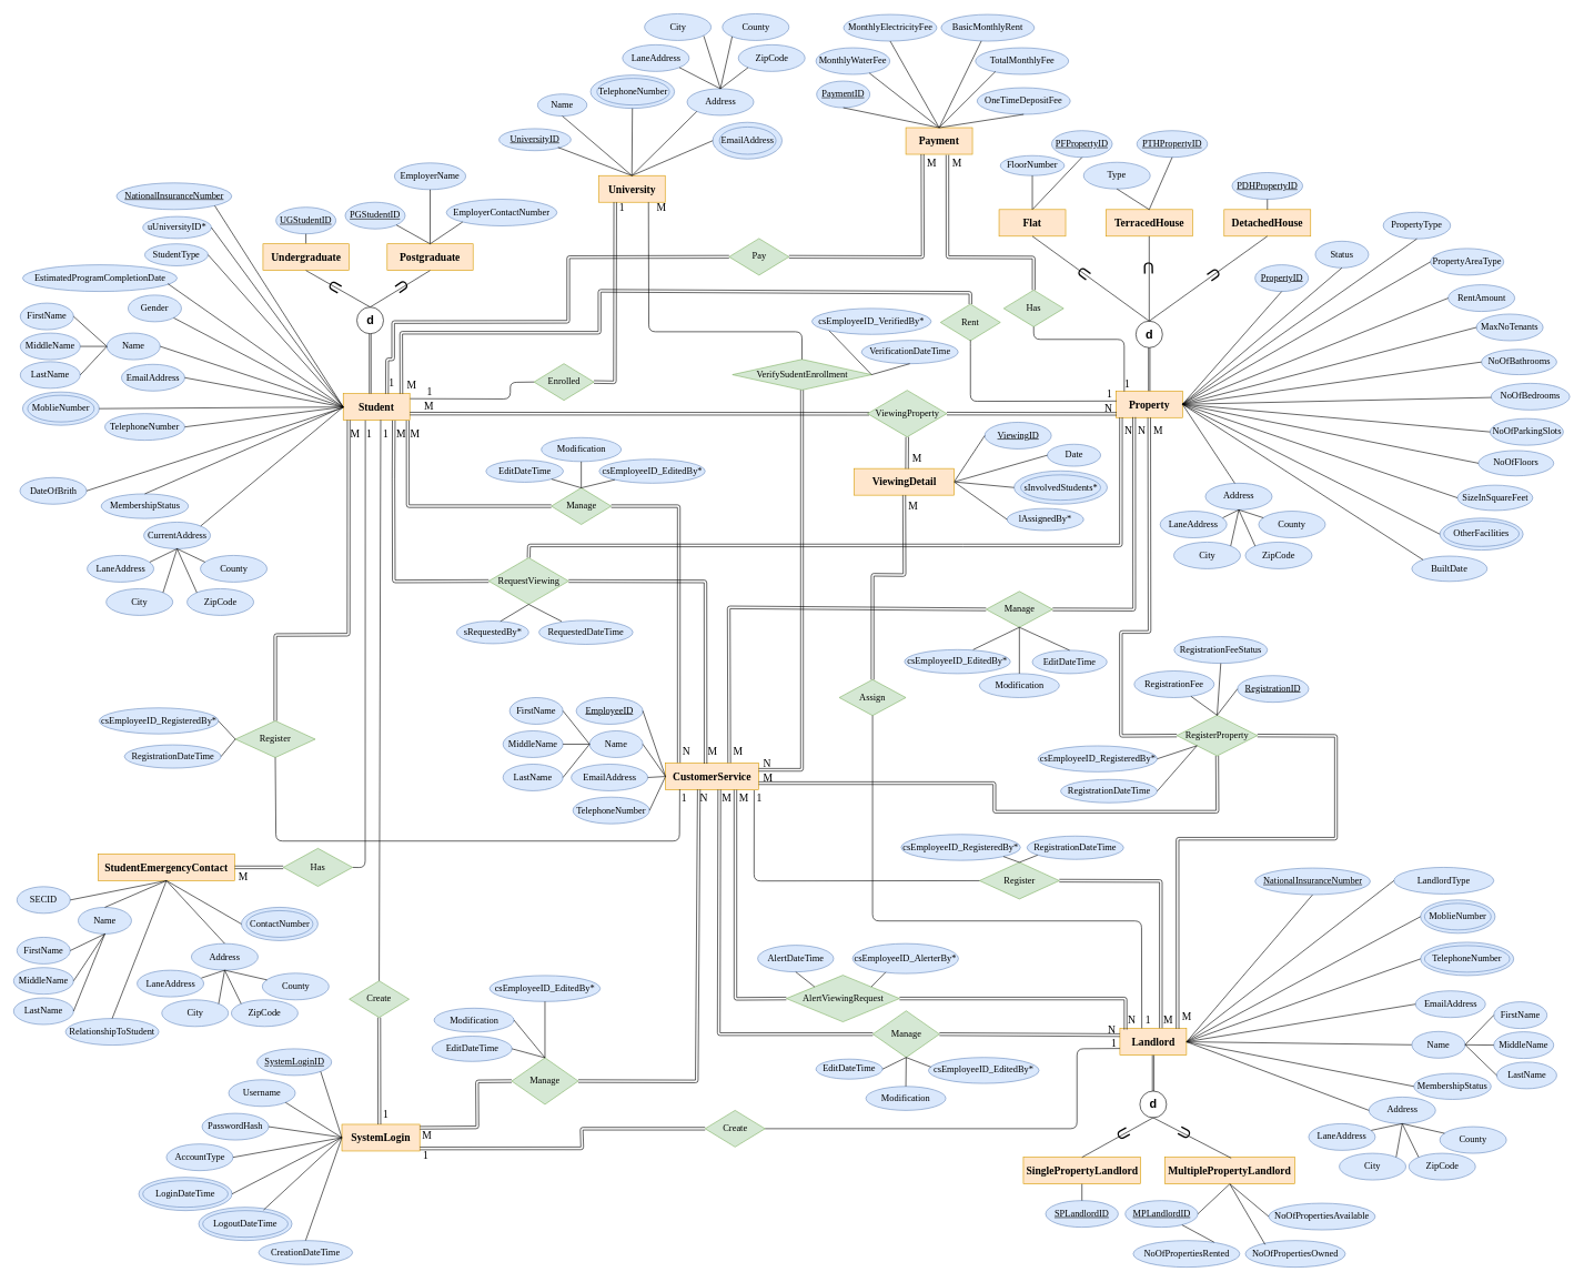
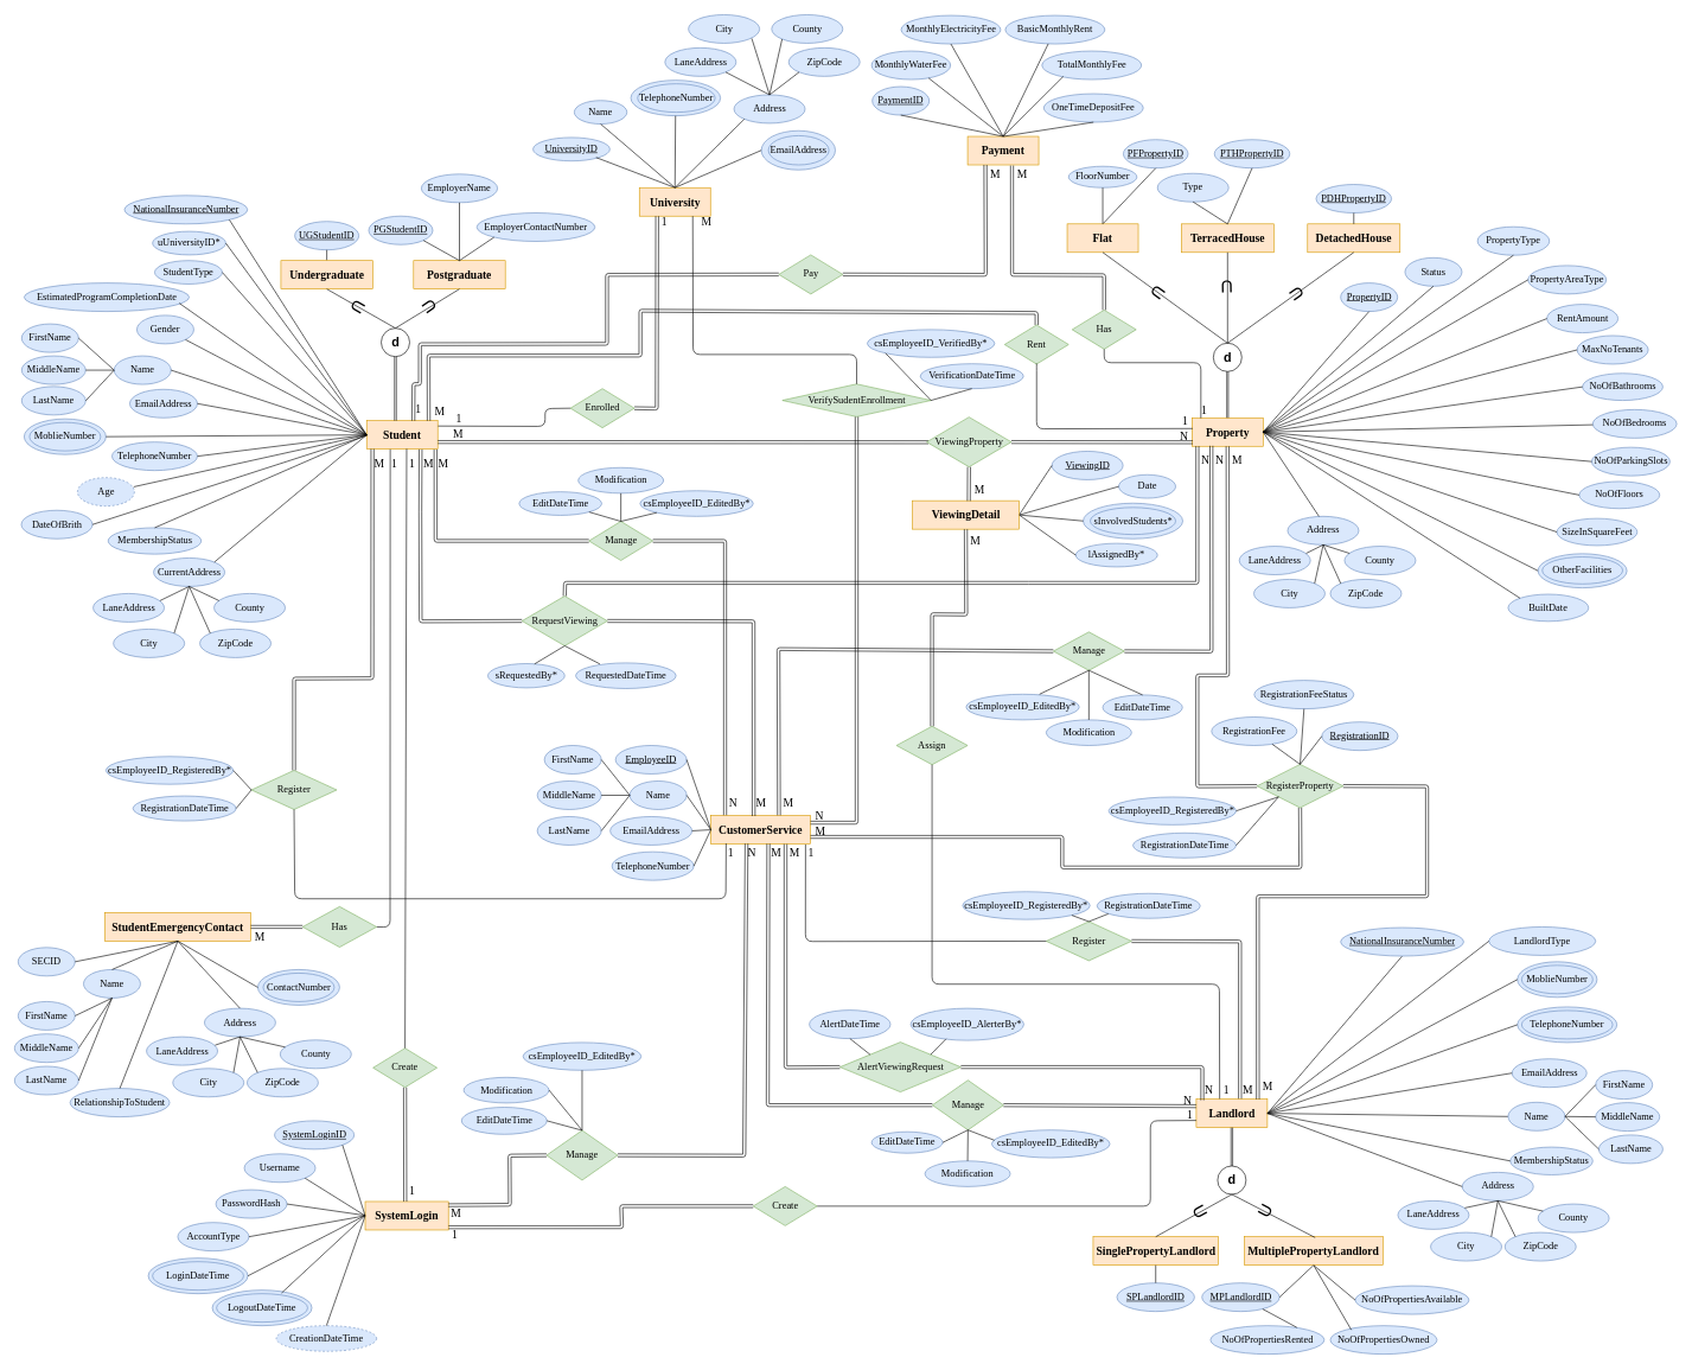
+ <mxCell id="29" value="" style="endArrow=none;html=1;fontFamily=Times New Roman;fontSize=14;exitX=0;exitY=0.5;exitDx=0;exitDy=0;entryX=0.988;entryY=0.325;entryDx=0;entryDy=0;entryPerimeter=0;" parent="1" source="2" target="17" edge="1"><mxGeometry width="50" height="50" relative="1" as="geometry"><mxPoint x="545" y="658" as="sourcePoint" /><mxPoint x="445" y="668" as="targetPoint" /></mxGeometry></mxCell>
+ <mxCell id="17" value="Age" style="ellipse;whiteSpace=wrap;html=1;fontFamily=Times New Roman;fontSize=14;dashed=1;fillColor=#dae8fc;strokeColor=#6c8ebf;" parent="1" vertex="1"><mxGeometry x="108.5" y="670.5" width="80" height="40" as="geometry" /></mxCell>
- <mxCell id="345" value="CreationDateTime" style="ellipse;whiteSpace=wrap;html=1;fontFamily=Times New Roman;fontSize=14;fillColor=#dae8fc;strokeColor=#6c8ebf;" parent="1" vertex="1"><mxGeometry x="388" y="1862.5" width="141" height="36" as="geometry" /></mxCell>
+ <mxCell id="345" value="CreationDateTime" style="ellipse;whiteSpace=wrap;html=1;fontFamily=Times New Roman;fontSize=14;fillColor=#dae8fc;strokeColor=#6c8ebf;dashed=1;" parent="1" vertex="1"><mxGeometry x="388" y="1862.5" width="141" height="36" as="geometry" /></mxCell>
